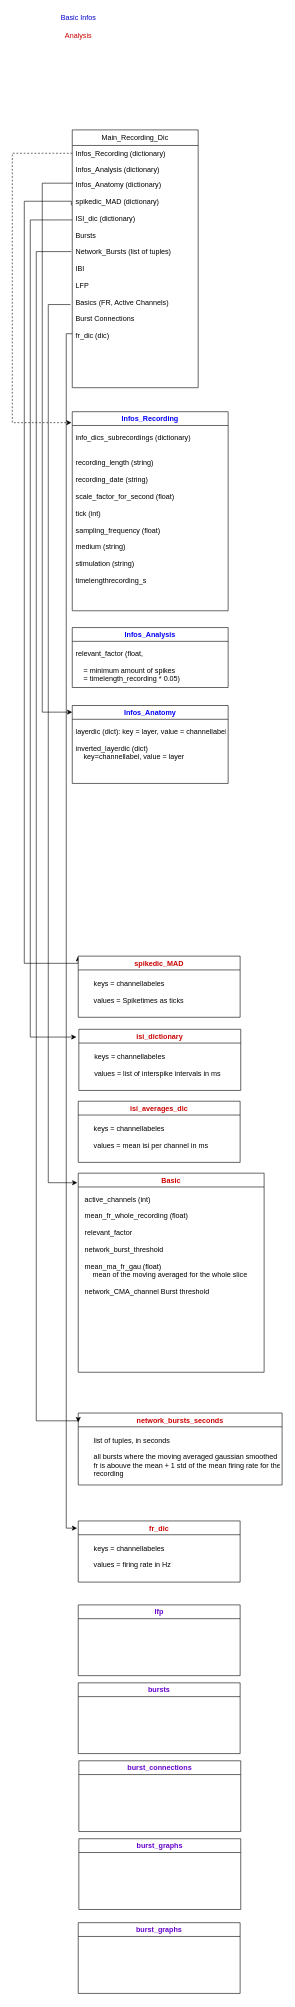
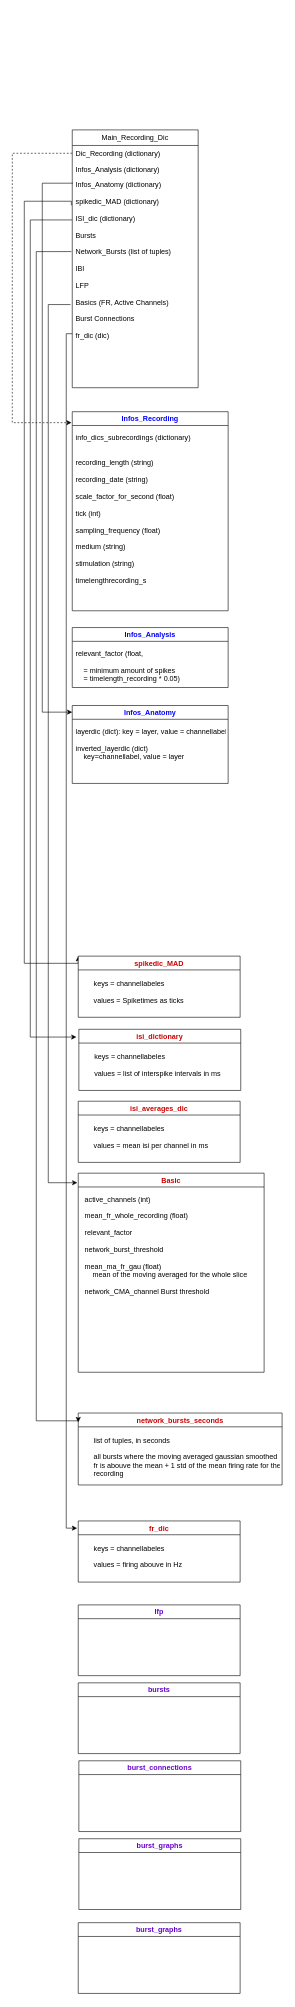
- <mxCell id="6" value="&lt;div&gt;&lt;font color=&quot;#0000CC&quot;&gt;Basic Infos&lt;/font&gt;&lt;/div&gt;&lt;div&gt;&lt;br&gt;&lt;/div&gt;&lt;div&gt;&lt;font color=&quot;#CC0000&quot;&gt;Analysis&lt;/font&gt;&lt;/div&gt;&lt;div&gt;&lt;br&gt;&lt;/div&gt;&lt;div&gt;&lt;br&gt;&lt;/div&gt;&lt;div&gt;&lt;br&gt;&lt;/div&gt;" style="text;html=1;align=center;verticalAlign=middle;resizable=0;points=[];autosize=1;strokeColor=none;fillColor=none;" parent="1" vertex="1"><mxGeometry x="95" y="20" width="70" height="90" as="geometry" /></mxCell>
- <mxCell id="3" value="Infos_Recording (dictionary)" style="text;strokeColor=none;fillColor=none;align=left;verticalAlign=top;spacingLeft=4;spacingRight=4;overflow=hidden;rotatable=0;points=[[0,0.5],[1,0.5]];portConstraint=eastwest;" parent="2" vertex="1"><mxGeometry y="26" width="210" height="26" as="geometry" /></mxCell>
+ <mxCell id="3" value="Dic_Recording (dictionary)" style="text;strokeColor=none;fillColor=none;align=left;verticalAlign=top;spacingLeft=4;spacingRight=4;overflow=hidden;rotatable=0;points=[[0,0.5],[1,0.5]];portConstraint=eastwest;" parent="2" vertex="1"><mxGeometry y="26" width="210" height="26" as="geometry" /></mxCell>
- <mxCell id="22" value="keys = channellabeles&#10;&#10;values = firing rate in Hz&#10;" style="text;strokeColor=none;fillColor=none;align=left;verticalAlign=top;spacingLeft=4;spacingRight=4;overflow=hidden;rotatable=0;points=[[0,0.5],[1,0.5]];portConstraint=eastwest;" vertex="1" parent="21"><mxGeometry x="20" y="32" width="250" height="88" as="geometry" /></mxCell>
+ <mxCell id="22" value="keys = channellabeles&#10;&#10;values = firing abouve in Hz&#10;" style="text;strokeColor=none;fillColor=none;align=left;verticalAlign=top;spacingLeft=4;spacingRight=4;overflow=hidden;rotatable=0;points=[[0,0.5],[1,0.5]];portConstraint=eastwest;" vertex="1" parent="21"><mxGeometry x="20" y="32" width="250" height="88" as="geometry" /></mxCell>
